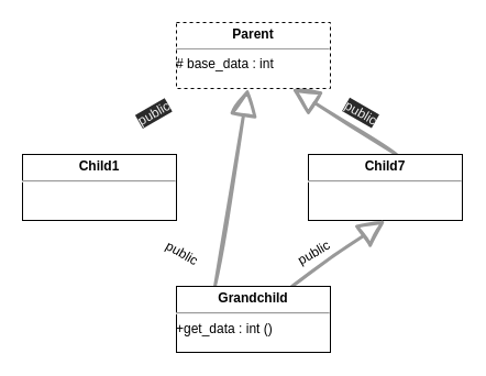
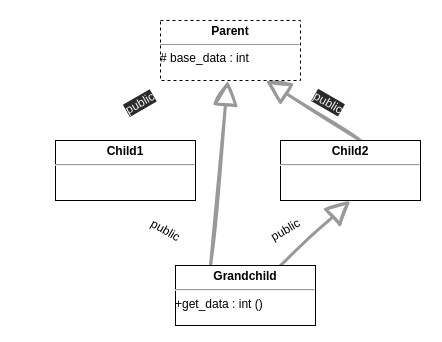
- <mxCell id="5" value="&lt;p style=&quot;margin: 0px ; margin-top: 4px ; text-align: center&quot;&gt;&lt;b&gt;Child7&lt;/b&gt;&lt;/p&gt;&lt;hr&gt;" style="verticalAlign=top;align=left;overflow=fill;fontSize=12;fontFamily=Helvetica;html=1;" vertex="1" parent="1"><mxGeometry x="280" y="140" width="140" height="60" as="geometry" /></mxCell>
+ <mxCell id="5" value="&lt;p style=&quot;margin: 0px ; margin-top: 4px ; text-align: center&quot;&gt;&lt;b&gt;Child2&lt;/b&gt;&lt;/p&gt;&lt;hr&gt;" style="verticalAlign=top;align=left;overflow=fill;fontSize=12;fontFamily=Helvetica;html=1;" vertex="1" parent="1"><mxGeometry x="280" y="140" width="140" height="60" as="geometry" /></mxCell>
- <mxCell id="4" value="&lt;p style=&quot;margin: 0px ; margin-top: 4px ; text-align: center&quot;&gt;&lt;b&gt;Child1&lt;/b&gt;&lt;/p&gt;&lt;hr&gt;" style="verticalAlign=top;align=left;overflow=fill;fontSize=12;fontFamily=Helvetica;html=1;" vertex="1" parent="1"><mxGeometry x="20" y="140" width="140" height="60" as="geometry" /></mxCell>
+ <mxCell id="4" value="&lt;p style=&quot;margin: 0px ; margin-top: 4px ; text-align: center&quot;&gt;&lt;b&gt;Child1&lt;/b&gt;&lt;/p&gt;&lt;hr&gt;" style="verticalAlign=top;align=left;overflow=fill;fontSize=12;fontFamily=Helvetica;html=1;" vertex="1" parent="1"><mxGeometry x="55" y="140" width="140" height="60" as="geometry" /></mxCell>
- <mxCell id="8" value="&lt;p style=&quot;margin: 0px ; margin-top: 4px ; text-align: center&quot;&gt;&lt;b&gt;Grandchild&lt;/b&gt;&lt;/p&gt;&lt;hr&gt;+get_data : int ()" style="verticalAlign=top;align=left;overflow=fill;fontSize=12;fontFamily=Helvetica;html=1;" vertex="1" parent="1"><mxGeometry x="160" y="260" width="140" height="60" as="geometry" /></mxCell>
+ <mxCell id="8" value="&lt;p style=&quot;margin: 0px ; margin-top: 4px ; text-align: center&quot;&gt;&lt;b&gt;Grandchild&lt;/b&gt;&lt;/p&gt;&lt;hr&gt;+get_data : int ()" style="verticalAlign=top;align=left;overflow=fill;fontSize=12;fontFamily=Helvetica;html=1;" vertex="1" parent="1"><mxGeometry x="175" y="265" width="140" height="60" as="geometry" /></mxCell>
